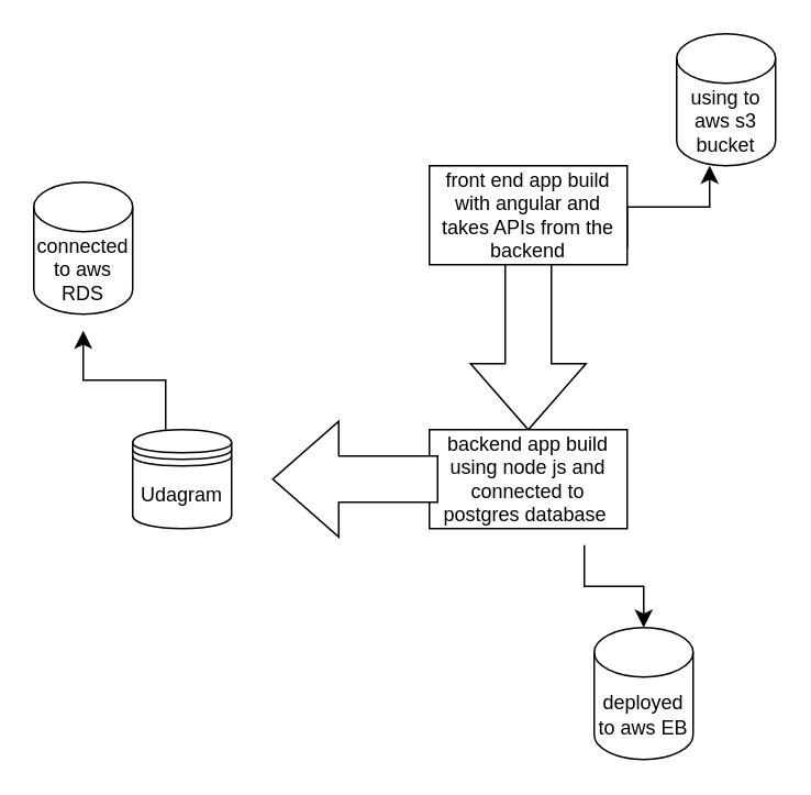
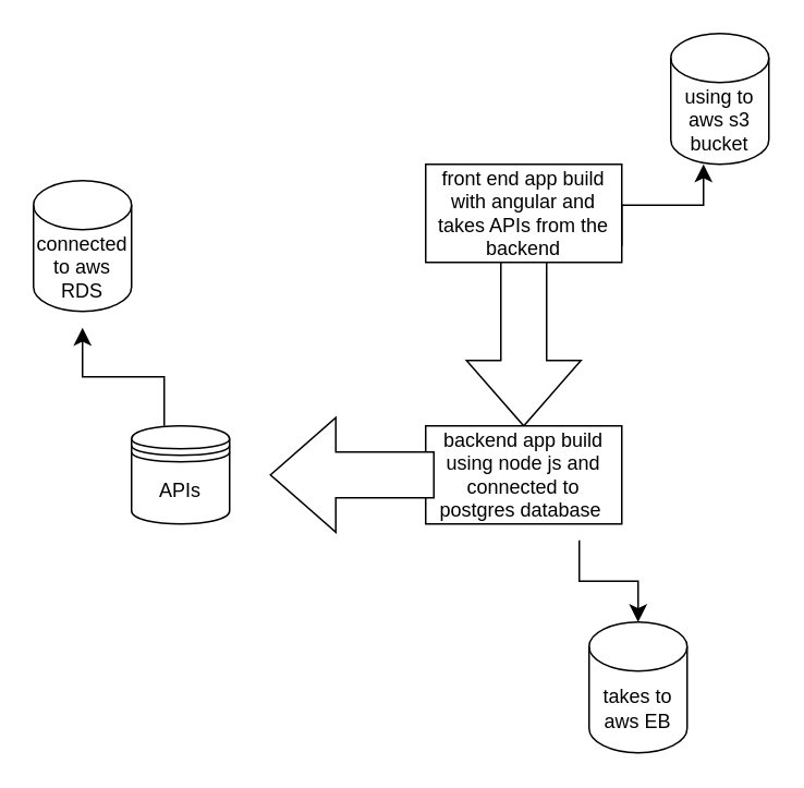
- <mxCell id="5" value="Udagram" style="shape=datastore;whiteSpace=wrap;html=1;" parent="1" vertex="1"><mxGeometry x="80" y="260" width="60" height="60" as="geometry" /></mxCell>
+ <mxCell id="5" value="APIs" style="shape=datastore;whiteSpace=wrap;html=1;" parent="1" vertex="1"><mxGeometry x="80" y="260" width="60" height="60" as="geometry" /></mxCell>
- <mxCell id="12" value="deployed to aws EB" style="shape=cylinder3;whiteSpace=wrap;html=1;boundedLbl=1;backgroundOutline=1;size=15;" vertex="1" parent="1"><mxGeometry x="360" y="380" width="60" height="80" as="geometry" /></mxCell>
+ <mxCell id="12" value="takes to aws EB" style="shape=cylinder3;whiteSpace=wrap;html=1;boundedLbl=1;backgroundOutline=1;size=15;" vertex="1" parent="1"><mxGeometry x="360" y="380" width="60" height="80" as="geometry" /></mxCell>
